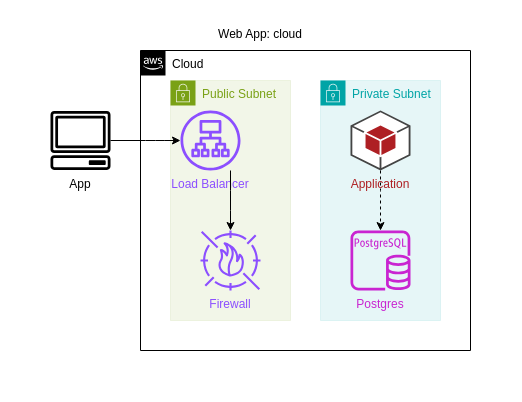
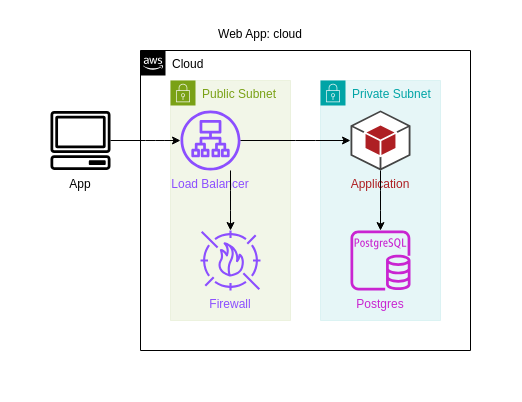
+ <mxCell id="14" source="8" target="11" parent="1" edge="1" style="edgeStyle=orthogonalEdgeStyle;rounded=1;orthogonalLoop=1;jettySize=auto;html=1"><mxGeometry relative="1" as="geometry"><Array as="points"><mxPoint x="305" y="140" /><mxPoint x="305" y="140" /></Array></mxGeometry></mxCell>
- <mxCell id="16" source="11" target="12" parent="1" edge="1" style="edgeStyle=orthogonalEdgeStyle;rounded=1;orthogonalLoop=1;jettySize=auto;html=1;dashed=1;"><mxGeometry relative="1" as="geometry"><Array as="points"><mxPoint x="380" y="200" /><mxPoint x="380" y="200" /></Array></mxGeometry></mxCell>
+ <mxCell id="16" source="11" target="12" parent="1" edge="1" style="edgeStyle=orthogonalEdgeStyle;rounded=1;orthogonalLoop=1;jettySize=auto;html=1"><mxGeometry relative="1" as="geometry"><Array as="points"><mxPoint x="380" y="200" /><mxPoint x="380" y="200" /></Array></mxGeometry></mxCell>
